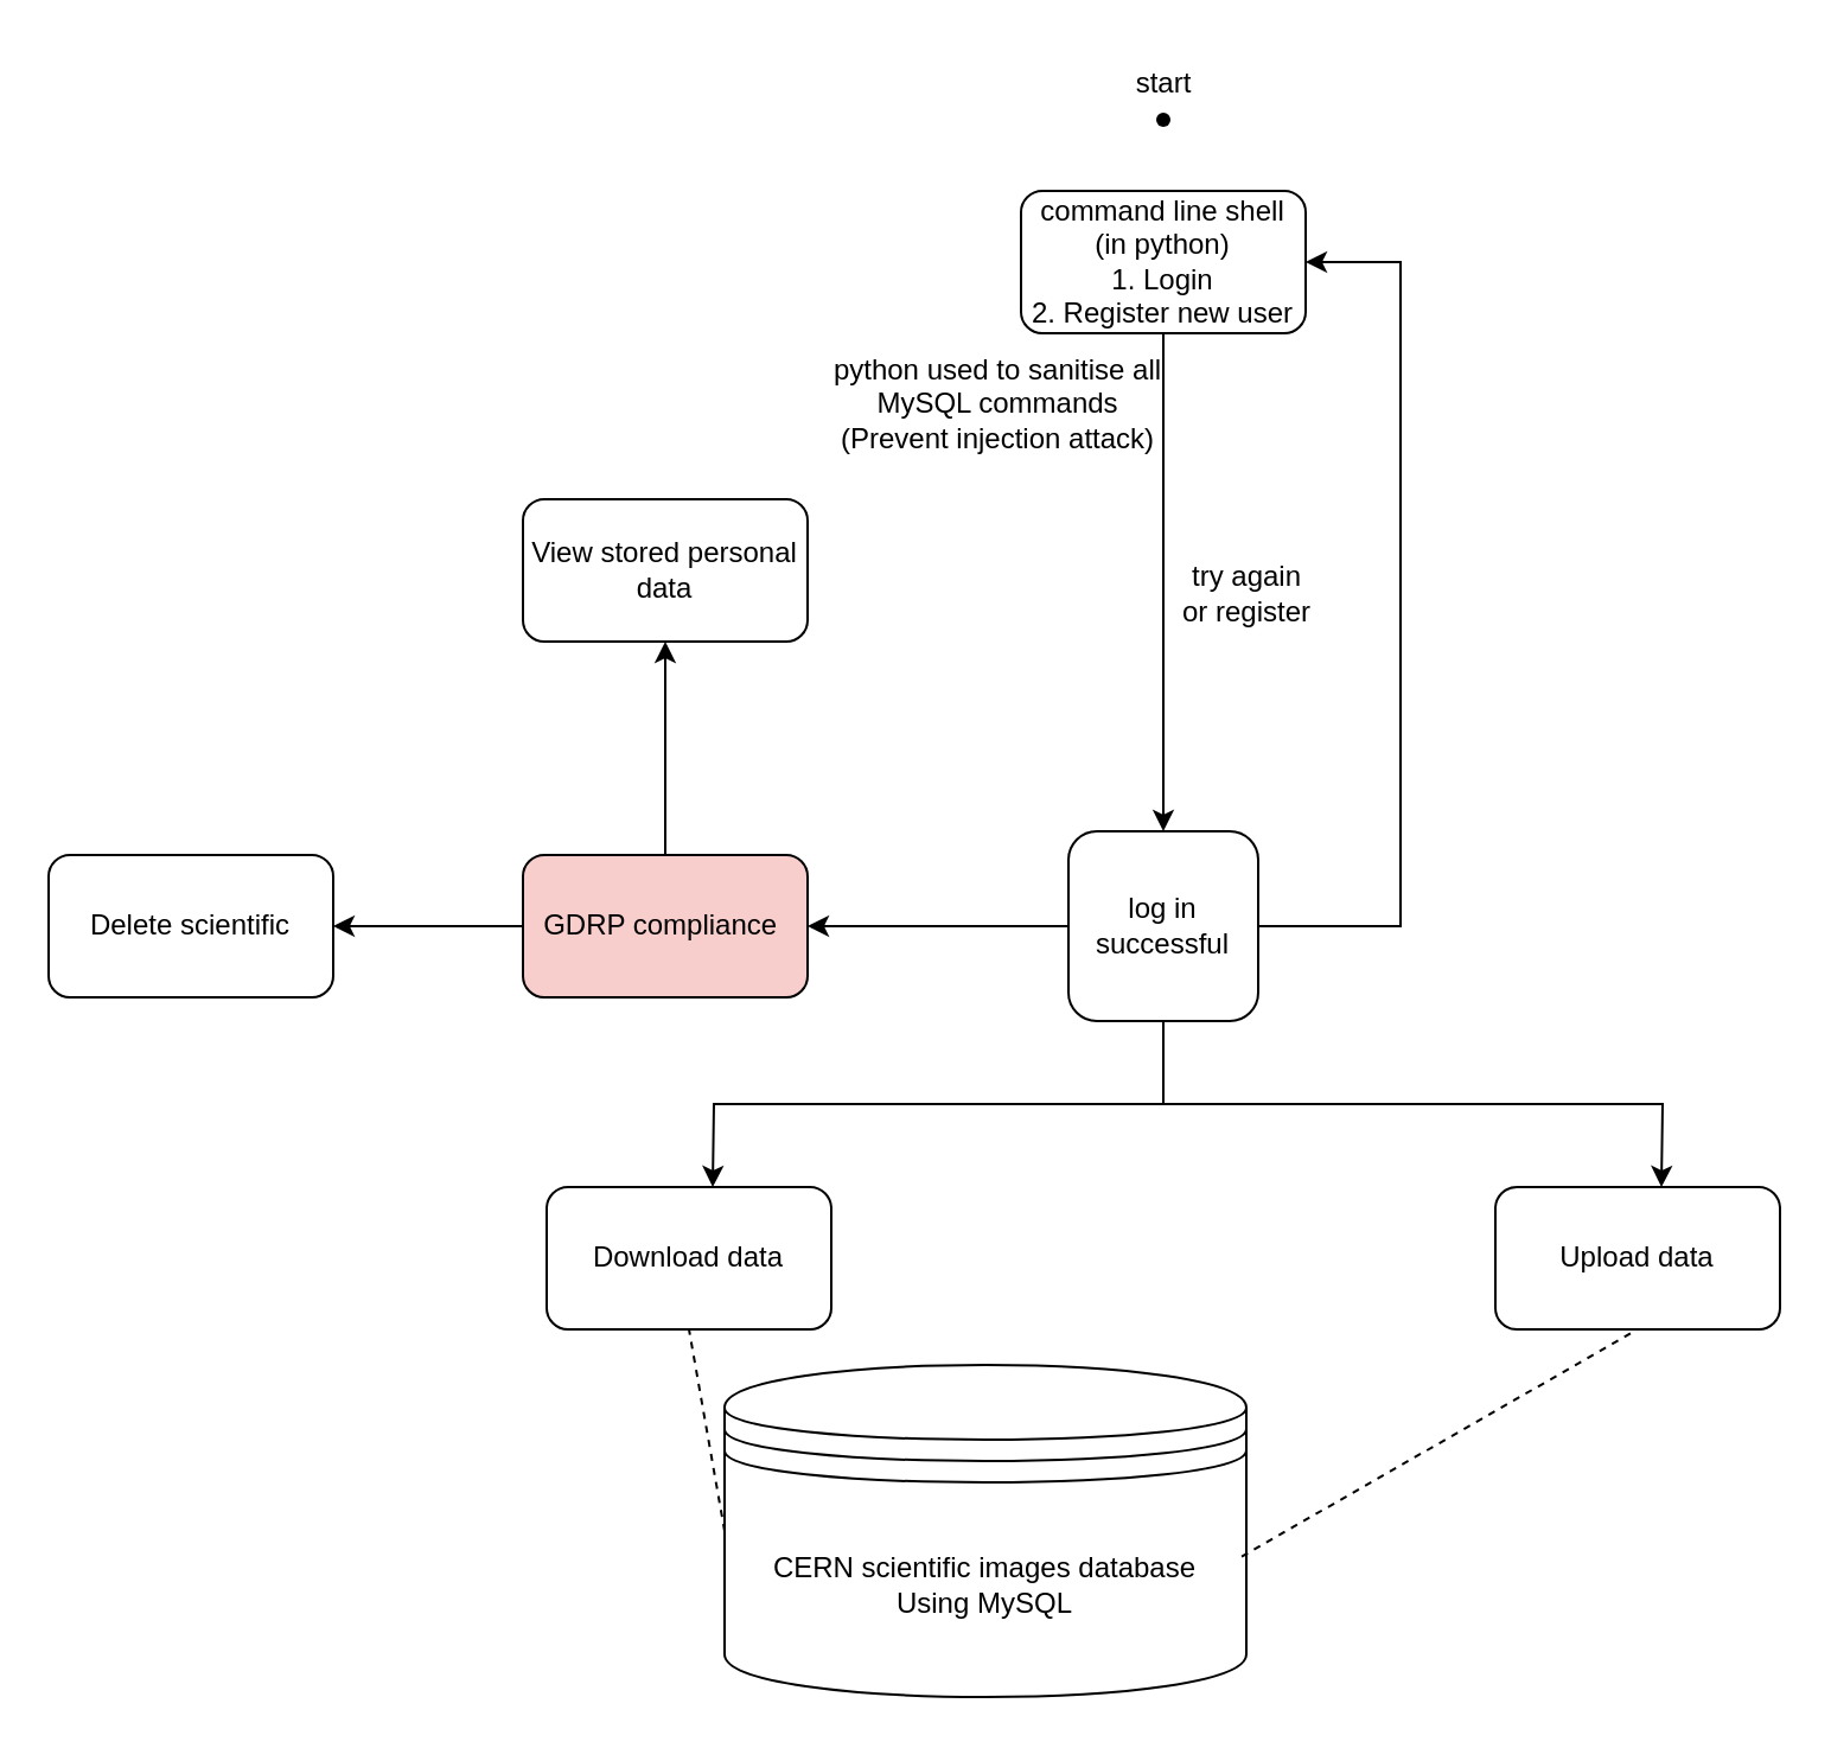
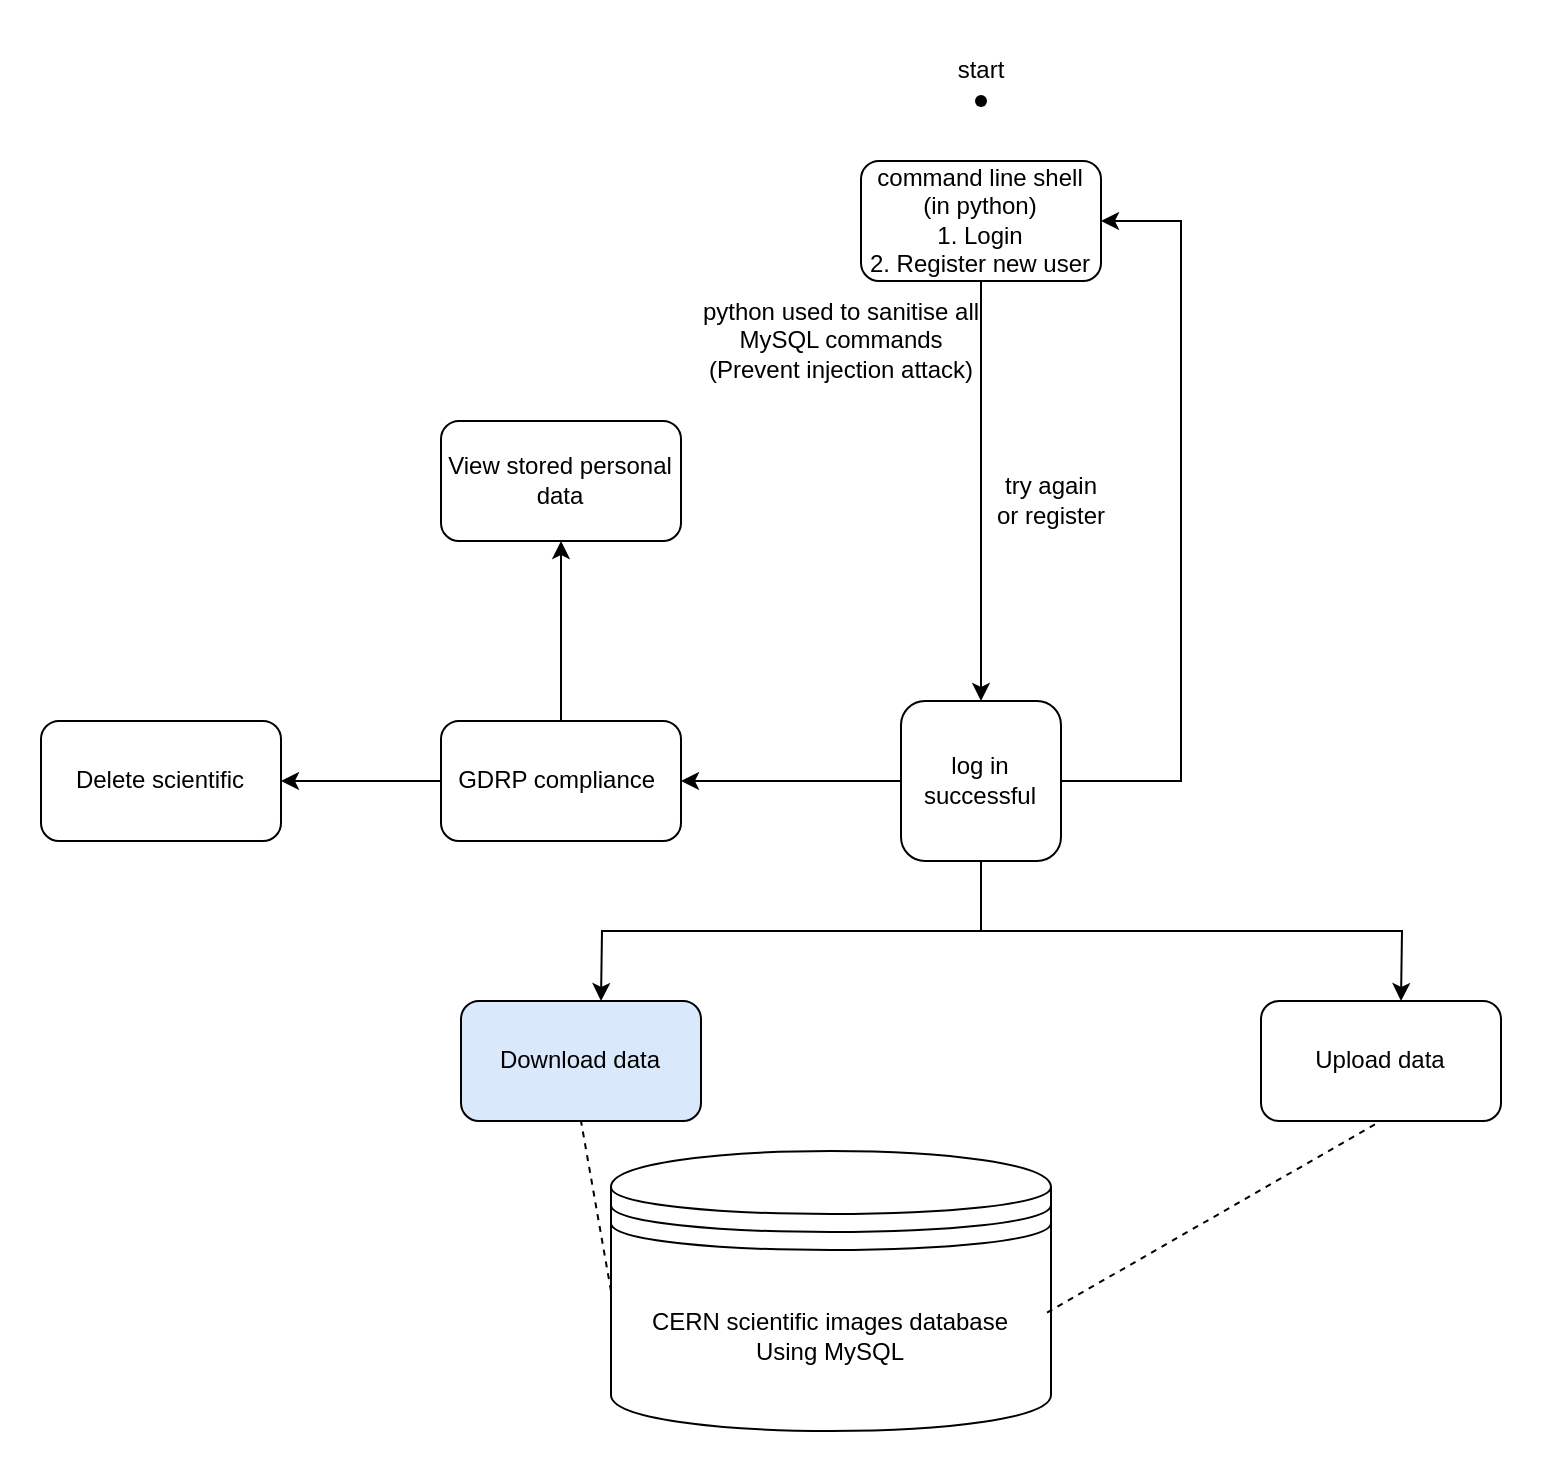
- <mxCell id="12" value="GDRP compliance&amp;nbsp;" style="rounded=1;whiteSpace=wrap;html=1;fillColor=#f8cecc;" vertex="1" parent="1"><mxGeometry x="220" y="360" width="120" height="60" as="geometry" /></mxCell>
+ <mxCell id="12" value="GDRP compliance&amp;nbsp;" style="rounded=1;whiteSpace=wrap;html=1;" vertex="1" parent="1"><mxGeometry x="220" y="360" width="120" height="60" as="geometry" /></mxCell>
- <mxCell id="15" value="Download data" style="rounded=1;whiteSpace=wrap;html=1;" vertex="1" parent="1"><mxGeometry x="230" y="500" width="120" height="60" as="geometry" /></mxCell>
+ <mxCell id="15" value="Download data" style="rounded=1;whiteSpace=wrap;html=1;fillColor=#dae8fc;" vertex="1" parent="1"><mxGeometry x="230" y="500" width="120" height="60" as="geometry" /></mxCell>
